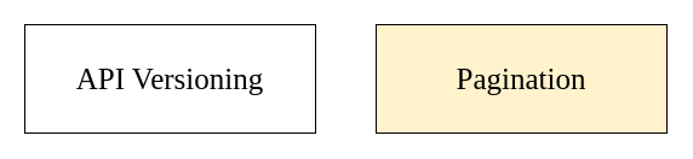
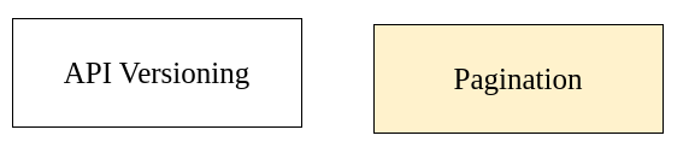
- <mxCell id="2" value="API Versioning" style="rounded=0;whiteSpace=wrap;html=1;fontFamily=Comfortaa;fontSource=https%3A%2F%2Ffonts.googleapis.com%2Fcss%3Ffamily%3DComfortaa;fontSize=25;fontStyle=0" vertex="1" parent="1"><mxGeometry x="20" y="20" width="240" height="90" as="geometry" /></mxCell>
+ <mxCell id="2" value="API Versioning" style="rounded=0;whiteSpace=wrap;html=1;fontFamily=Comfortaa;fontSource=https%3A%2F%2Ffonts.googleapis.com%2Fcss%3Ffamily%3DComfortaa;fontSize=25;fontStyle=0" vertex="1" parent="1"><mxGeometry x="10" y="15" width="240" height="90" as="geometry" /></mxCell>
